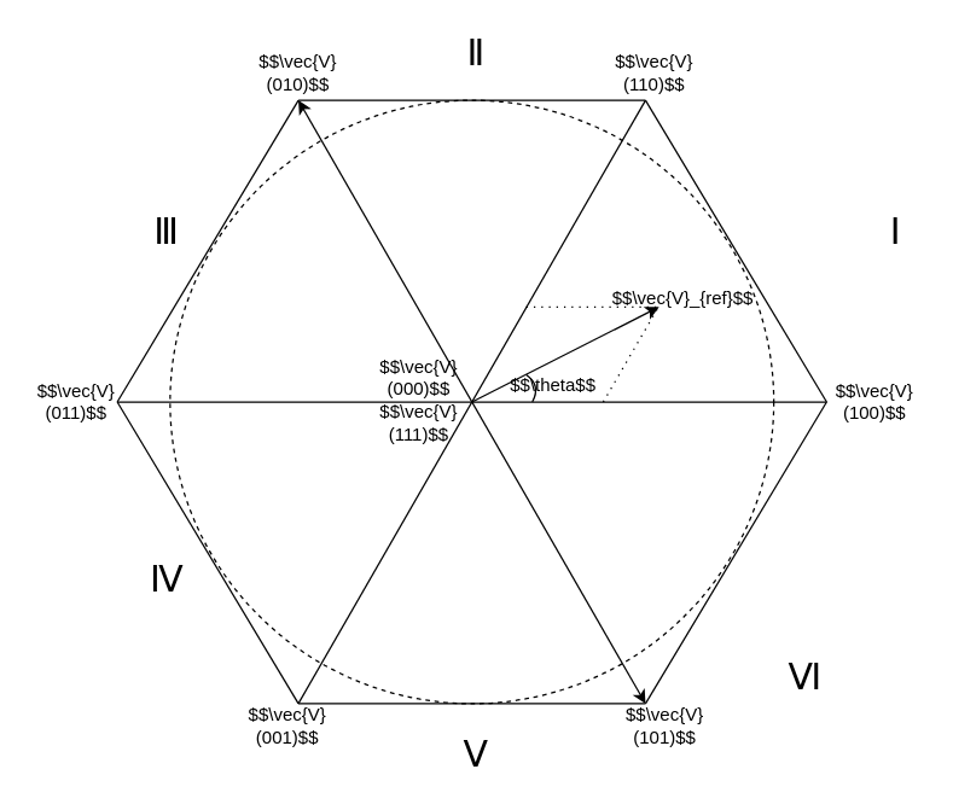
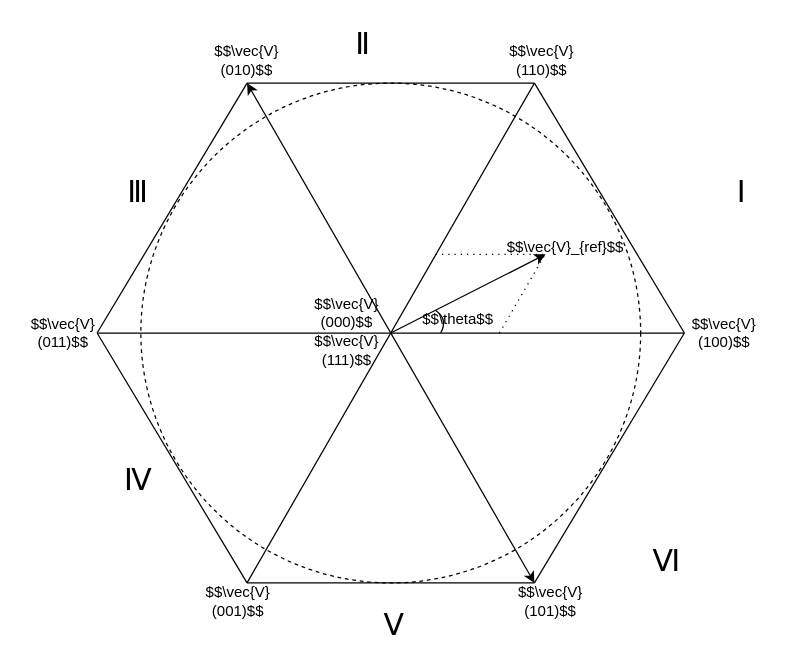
- <mxCell id="18" value="&lt;font style=&quot;font-size: 24px;&quot;&gt;Ⅱ&lt;/font&gt;" style="text;html=1;align=center;verticalAlign=middle;whiteSpace=wrap;rounded=0;" vertex="1" parent="1"><mxGeometry x="304" y="20" width="22" height="30" as="geometry" /></mxCell>
+ <mxCell id="18" value="&lt;font style=&quot;font-size: 24px;&quot;&gt;Ⅱ&lt;/font&gt;" style="text;html=1;align=center;verticalAlign=middle;whiteSpace=wrap;rounded=0;" vertex="1" parent="1"><mxGeometry x="279" y="20" width="22" height="30" as="geometry" /></mxCell>
